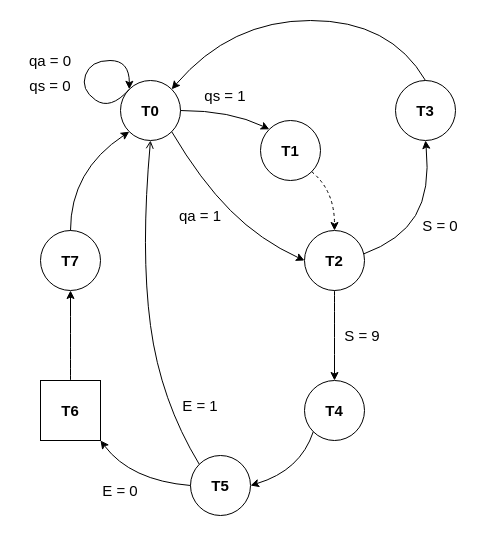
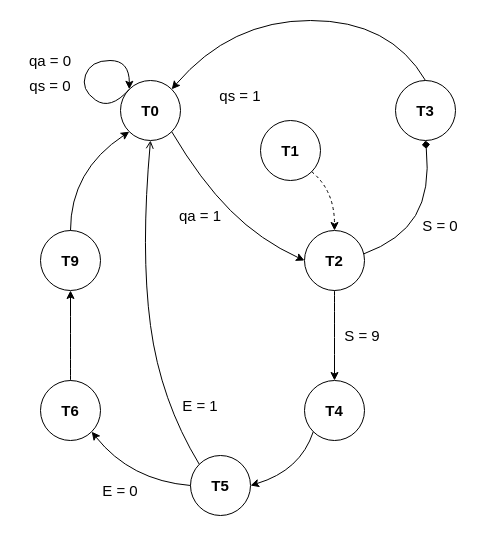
- <mxCell id="23" value="qs = 1" style="text;html=1;strokeColor=none;fillColor=none;align=center;verticalAlign=middle;whiteSpace=wrap;rounded=0;fontSize=15;" vertex="1" parent="1"><mxGeometry x="195" y="80" width="60" height="30" as="geometry" /></mxCell>
+ <mxCell id="23" value="qs = 1" style="text;html=1;strokeColor=none;fillColor=none;align=center;verticalAlign=middle;whiteSpace=wrap;rounded=0;fontSize=15;" vertex="1" parent="1"><mxGeometry x="210" y="80" width="60" height="30" as="geometry" /></mxCell>
- <mxCell id="10" value="" style="curved=1;endArrow=classic;html=1;rounded=0;fontSize=15;exitX=1;exitY=0.5;exitDx=0;exitDy=0;entryX=0;entryY=0;entryDx=0;entryDy=0;" edge="1" parent="1" source="2" target="3"><mxGeometry width="50" height="50" relative="1" as="geometry"><mxPoint x="230" y="200" as="sourcePoint" /><mxPoint x="280" y="150" as="targetPoint" /><Array as="points"><mxPoint x="230" y="110" /></Array></mxGeometry></mxCell>
- <mxCell id="18" value="" style="curved=1;endArrow=classic;html=1;rounded=0;fontSize=15;exitX=0.98;exitY=0.393;exitDx=0;exitDy=0;exitPerimeter=0;entryX=0.5;entryY=1;entryDx=0;entryDy=0;" edge="1" parent="1" source="5" target="8"><mxGeometry width="50" height="50" relative="1" as="geometry"><mxPoint x="370" y="250" as="sourcePoint" /><mxPoint x="450" y="90" as="targetPoint" /><Array as="points"><mxPoint x="400" y="240" /><mxPoint x="430" y="190" /></Array></mxGeometry></mxCell>
+ <mxCell id="18" value="" style="curved=1;endArrow=diamond;html=1;rounded=0;fontSize=15;exitX=0.98;exitY=0.393;exitDx=0;exitDy=0;exitPerimeter=0;entryX=0.5;entryY=1;entryDx=0;entryDy=0;" edge="1" parent="1" source="5" target="8"><mxGeometry width="50" height="50" relative="1" as="geometry"><mxPoint x="370" y="250" as="sourcePoint" /><mxPoint x="450" y="90" as="targetPoint" /><Array as="points"><mxPoint x="400" y="240" /><mxPoint x="430" y="190" /></Array></mxGeometry></mxCell>
- <mxCell id="9" value="&lt;font size=&quot;1&quot;&gt;&lt;b style=&quot;font-size: 15px&quot;&gt;T7&lt;/b&gt;&lt;/font&gt;" style="ellipse;whiteSpace=wrap;html=1;aspect=fixed;strokeWidth=1;" vertex="1" parent="1"><mxGeometry x="40" y="230" width="60" height="60" as="geometry" /></mxCell>
+ <mxCell id="9" value="&lt;font size=&quot;1&quot;&gt;&lt;b style=&quot;font-size: 15px&quot;&gt;T9&lt;/b&gt;&lt;/font&gt;" style="ellipse;whiteSpace=wrap;html=1;aspect=fixed;strokeWidth=1;" vertex="1" parent="1"><mxGeometry x="40" y="230" width="60" height="60" as="geometry" /></mxCell>
- <mxCell id="6" value="&lt;font size=&quot;1&quot;&gt;&lt;b style=&quot;font-size: 15px&quot;&gt;T6&lt;br&gt;&lt;/b&gt;&lt;/font&gt;" style="whiteSpace=wrap;html=1;aspect=fixed;strokeWidth=1;rounded=0;" vertex="1" parent="1"><mxGeometry x="40" y="380" width="60" height="60" as="geometry" /></mxCell>
+ <mxCell id="6" value="&lt;font size=&quot;1&quot;&gt;&lt;b style=&quot;font-size: 15px&quot;&gt;T6&lt;br&gt;&lt;/b&gt;&lt;/font&gt;" style="ellipse;whiteSpace=wrap;html=1;aspect=fixed;strokeWidth=1;" vertex="1" parent="1"><mxGeometry x="40" y="380" width="60" height="60" as="geometry" /></mxCell>
